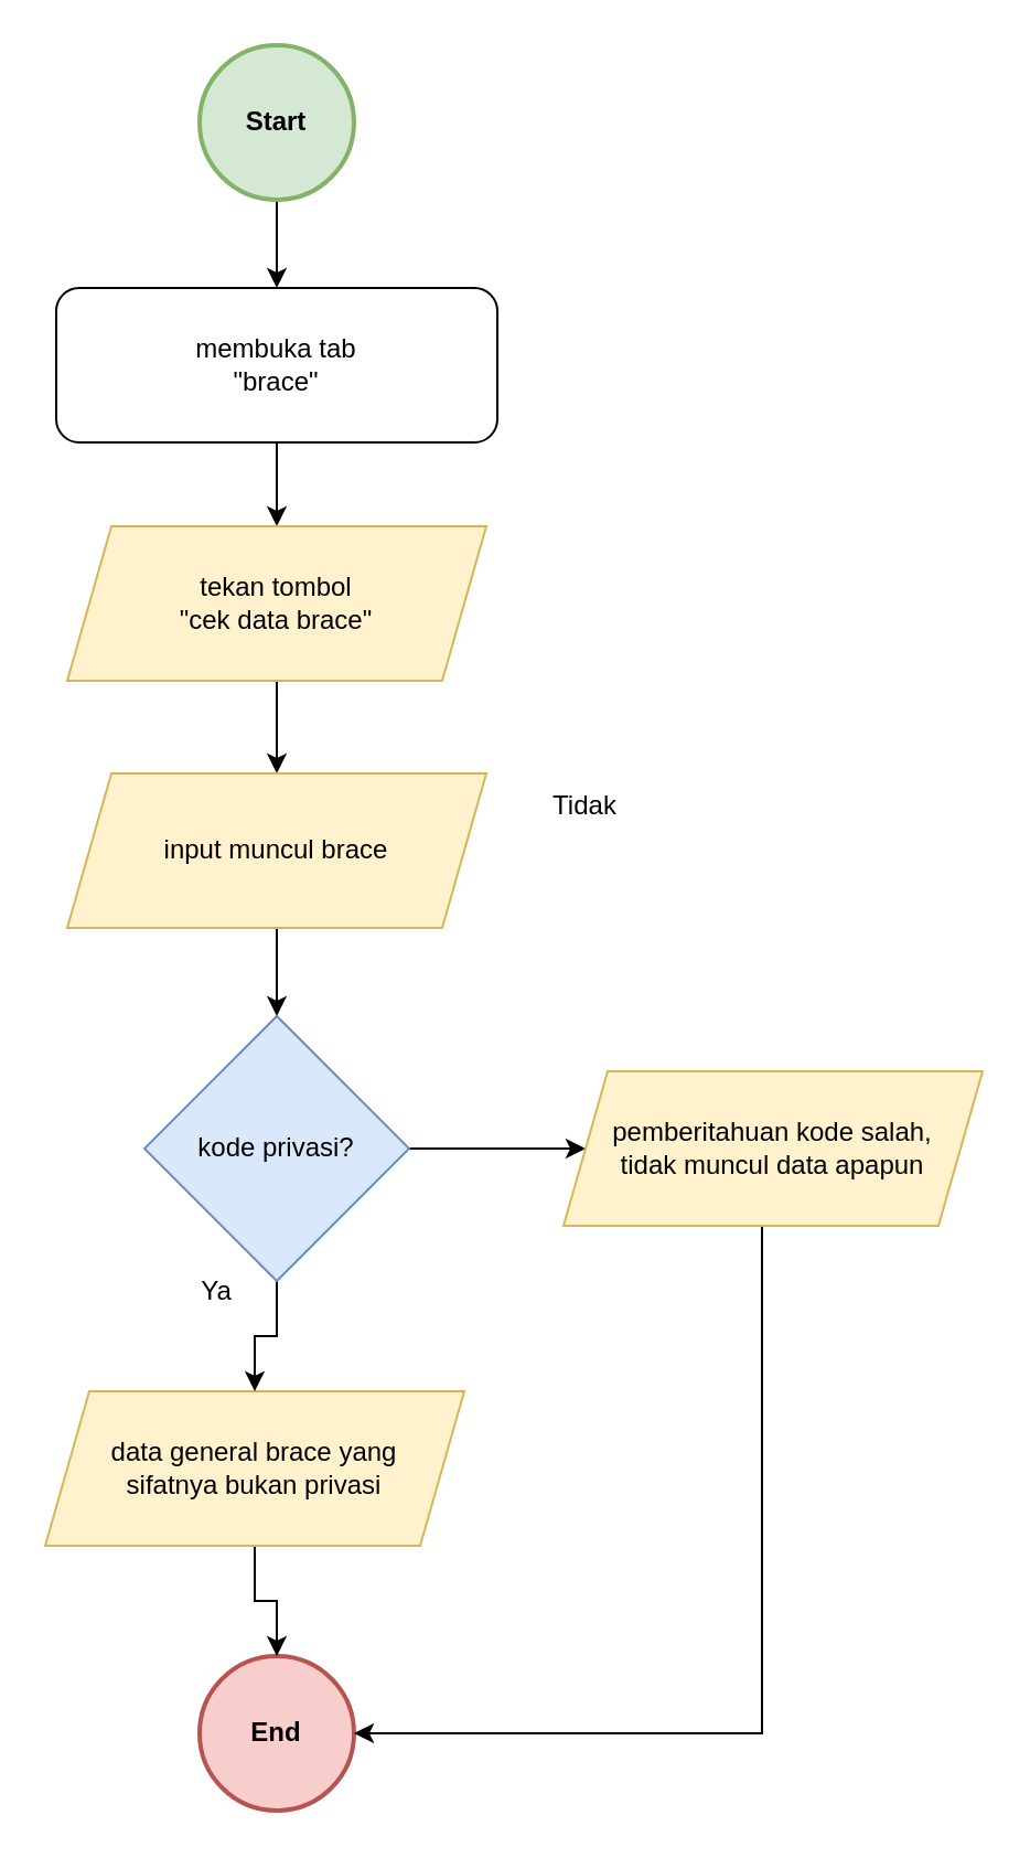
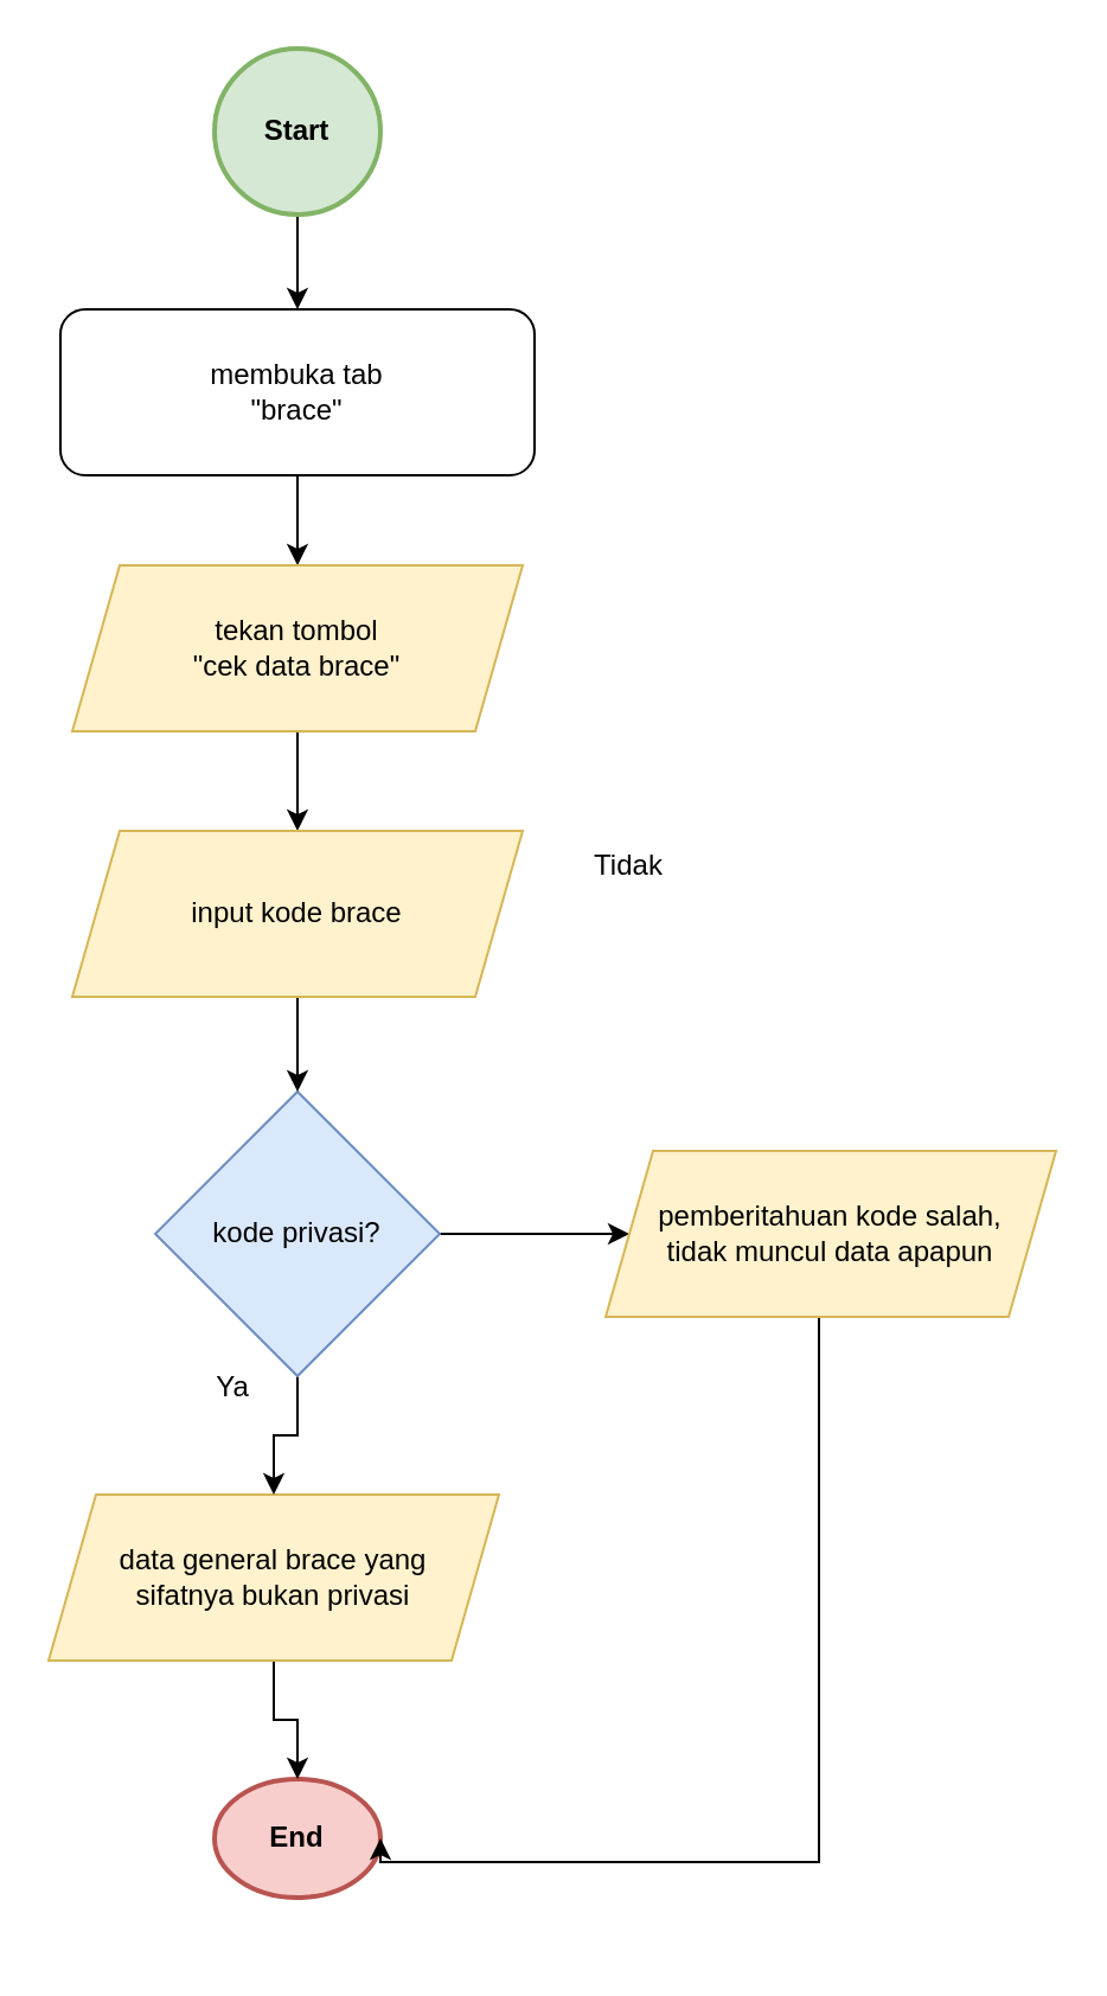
- <mxCell id="19" value="input muncul brace" style="shape=parallelogram;perimeter=parallelogramPerimeter;whiteSpace=wrap;html=1;fixedSize=1;strokeWidth=1;fillColor=#fff2cc;strokeColor=#d6b656;" parent="1" vertex="1"><mxGeometry x="30" y="350" width="190" height="70" as="geometry" /></mxCell>
+ <mxCell id="19" value="input kode brace" style="shape=parallelogram;perimeter=parallelogramPerimeter;whiteSpace=wrap;html=1;fixedSize=1;strokeWidth=1;fillColor=#fff2cc;strokeColor=#d6b656;" parent="1" vertex="1"><mxGeometry x="30" y="350" width="190" height="70" as="geometry" /></mxCell>
- <mxCell id="2" value="End" style="ellipse;whiteSpace=wrap;html=1;aspect=fixed;fillColor=#f8cecc;strokeColor=#b85450;fontStyle=1;strokeWidth=2;" parent="1" vertex="1"><mxGeometry x="90" y="750" width="70" height="70" as="geometry" /></mxCell>
+ <mxCell id="2" value="End" style="ellipse;whiteSpace=wrap;html=1;aspect=fixed;fillColor=#f8cecc;strokeColor=#b85450;fontStyle=1;strokeWidth=2;" parent="1" vertex="1"><mxGeometry x="90" y="750" width="70" height="50" as="geometry" /></mxCell>
